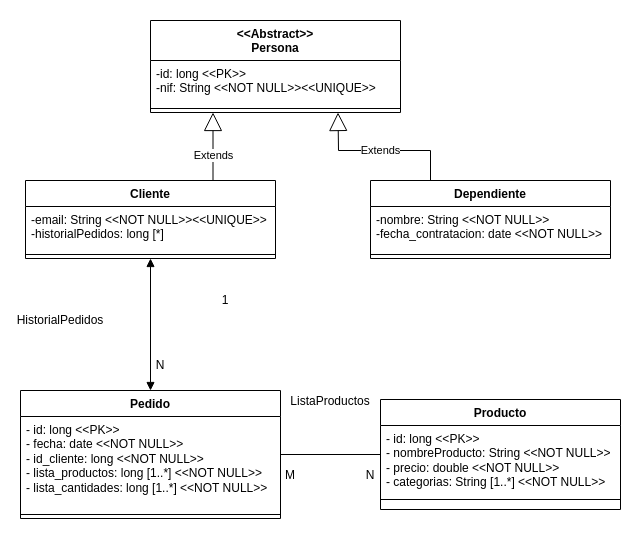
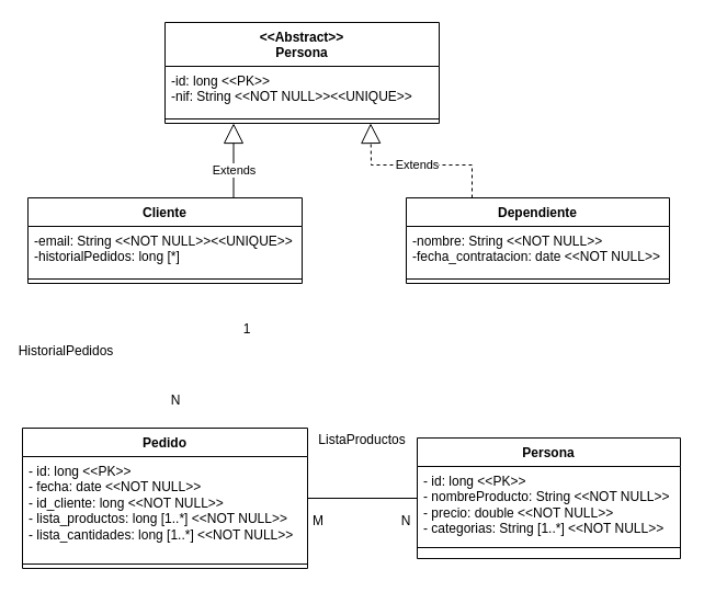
- <mxCell id="18" value="Extends" style="endArrow=block;endSize=16;endFill=0;html=1;rounded=0;exitX=0.25;exitY=0;exitDx=0;exitDy=0;entryX=0.75;entryY=1;entryDx=0;entryDy=0;" edge="1" parent="1" source="8" target="2"><mxGeometry width="160" relative="1" as="geometry"><mxPoint x="320" y="322" as="sourcePoint" /><mxPoint x="400" y="120" as="targetPoint" /><Array as="points"><mxPoint x="430" y="150" /><mxPoint x="338" y="150" /></Array></mxGeometry></mxCell>
+ <mxCell id="18" value="Extends" style="endArrow=block;endSize=16;endFill=0;html=1;rounded=0;exitX=0.25;exitY=0;exitDx=0;exitDy=0;entryX=0.75;entryY=1;entryDx=0;entryDy=0;dashed=1;" edge="1" parent="1" source="8" target="2"><mxGeometry width="160" relative="1" as="geometry"><mxPoint x="320" y="322" as="sourcePoint" /><mxPoint x="400" y="120" as="targetPoint" /><Array as="points"><mxPoint x="430" y="150" /><mxPoint x="338" y="150" /></Array></mxGeometry></mxCell>
- <mxCell id="19" value="" style="endArrow=block;startArrow=block;endFill=1;startFill=1;html=1;rounded=0;exitX=0.5;exitY=0;exitDx=0;exitDy=0;entryX=0.5;entryY=1;entryDx=0;entryDy=0;" edge="1" parent="1" source="11" target="5"><mxGeometry width="160" relative="1" as="geometry"><mxPoint x="90" y="330" as="sourcePoint" /><mxPoint x="250" y="330" as="targetPoint" /></mxGeometry></mxCell>
- <mxCell id="14" value="Producto" style="swimlane;fontStyle=1;align=center;verticalAlign=top;childLayout=stackLayout;horizontal=1;startSize=26;horizontalStack=0;resizeParent=1;resizeParentMax=0;resizeLast=0;collapsible=1;marginBottom=0;whiteSpace=wrap;html=1;" parent="1" vertex="1"><mxGeometry x="380" y="399" width="240" height="110" as="geometry" /></mxCell>
+ <mxCell id="14" value="Persona" style="swimlane;fontStyle=1;align=center;verticalAlign=top;childLayout=stackLayout;horizontal=1;startSize=26;horizontalStack=0;resizeParent=1;resizeParentMax=0;resizeLast=0;collapsible=1;marginBottom=0;whiteSpace=wrap;html=1;" parent="1" vertex="1"><mxGeometry x="380" y="399" width="240" height="110" as="geometry" /></mxCell>
